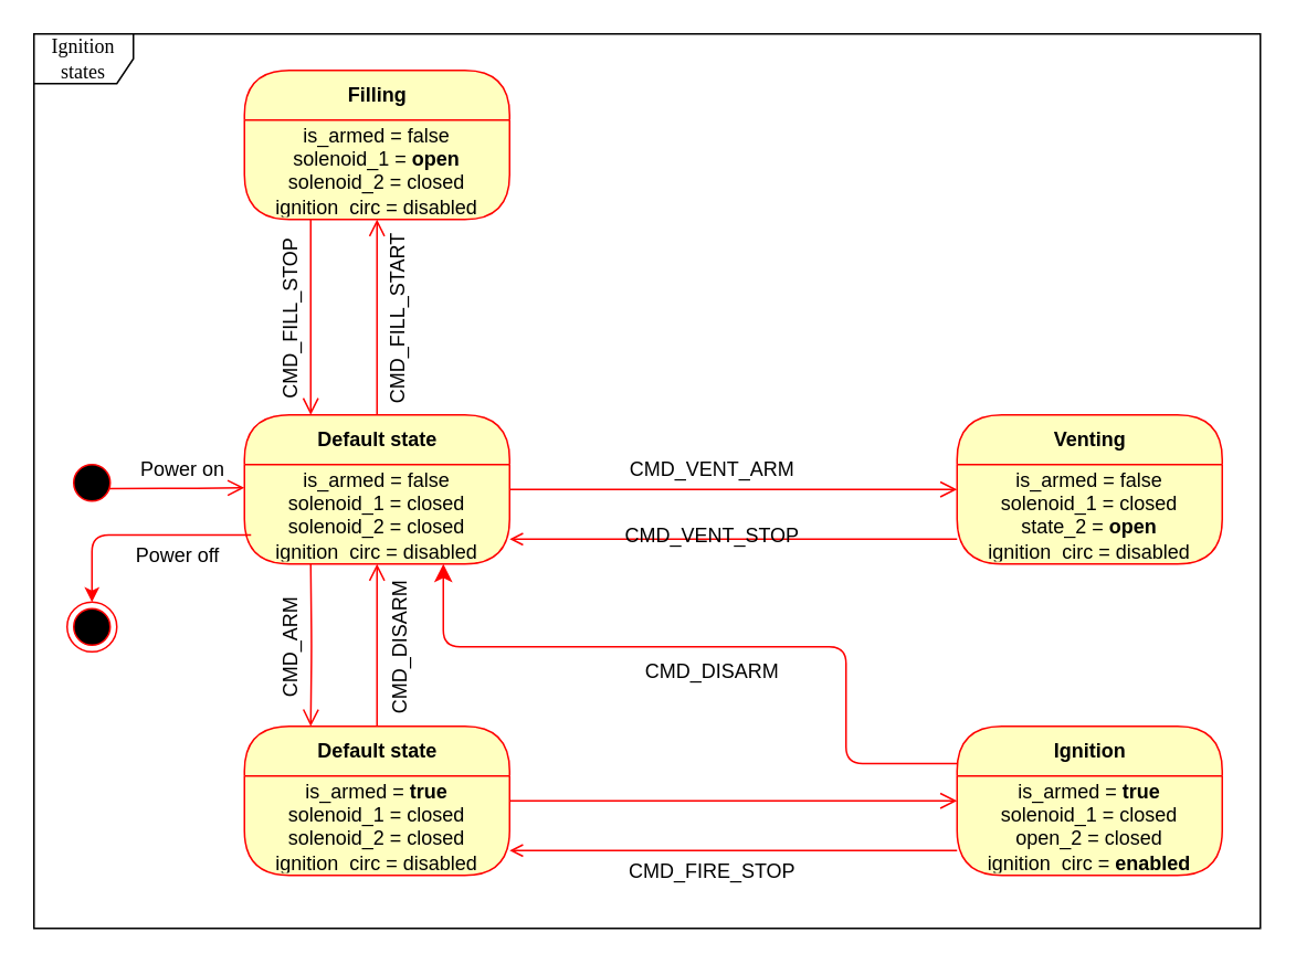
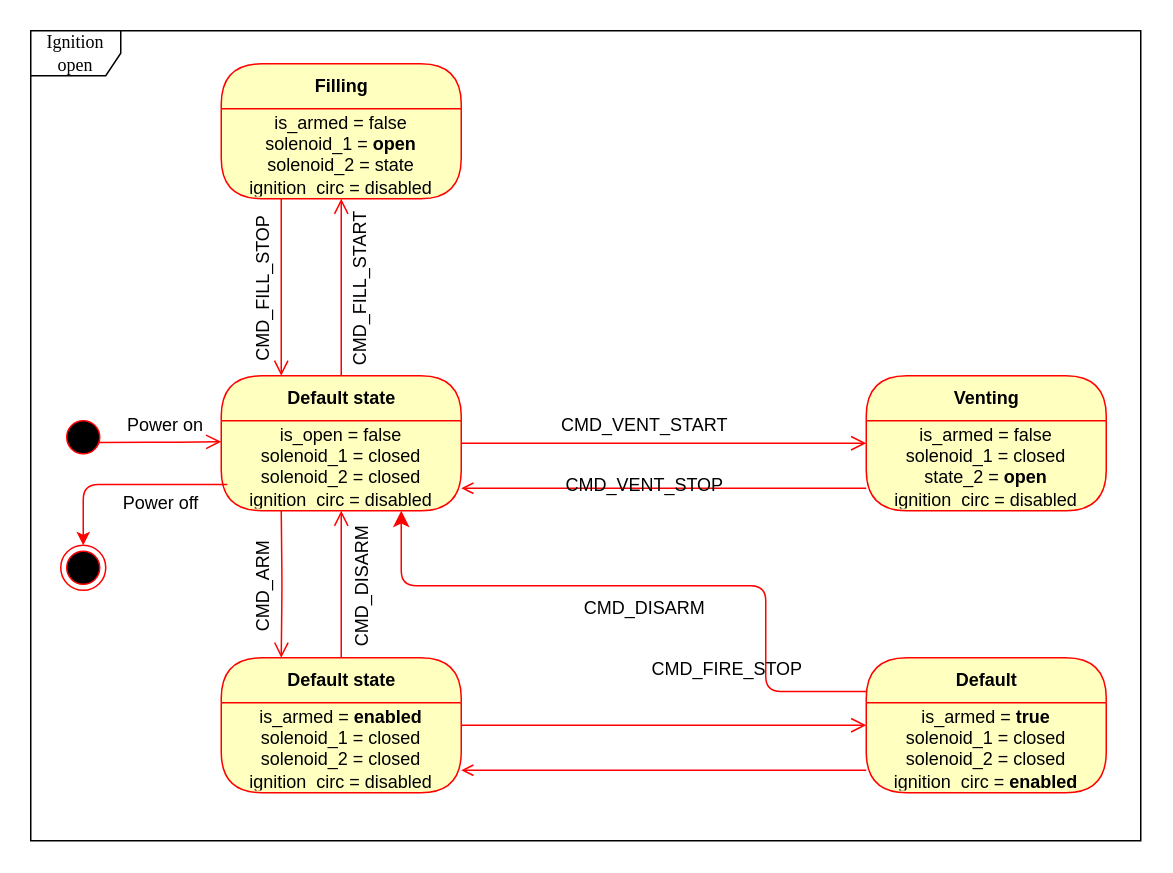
- <mxCell id="3" value="Ignition states" style="shape=umlFrame;whiteSpace=wrap;html=1;rounded=1;shadow=0;comic=0;labelBackgroundColor=none;strokeWidth=1;fontFamily=Verdana;fontSize=12;align=center;" parent="1" vertex="1"><mxGeometry x="20" y="20" width="740" height="540" as="geometry" /></mxCell>
+ <mxCell id="3" value="Ignition open" style="shape=umlFrame;whiteSpace=wrap;html=1;rounded=1;shadow=0;comic=0;labelBackgroundColor=none;strokeWidth=1;fontFamily=Verdana;fontSize=12;align=center;" parent="1" vertex="1"><mxGeometry x="20" y="20" width="740" height="540" as="geometry" /></mxCell>
- <mxCell id="18" value="&lt;blockquote style=&quot;margin: 0 0 0 40px ; border: none ; padding: 0px&quot;&gt;&lt;/blockquote&gt;is_armed = false&lt;br&gt;&lt;blockquote style=&quot;margin: 0 0 0 40px ; border: none ; padding: 0px&quot;&gt;&lt;/blockquote&gt;solenoid_1 = &lt;b&gt;open&lt;/b&gt;&lt;br&gt;solenoid_2 = closed&lt;br&gt;ignition_circ = disabled" style="text;html=1;strokeColor=none;fillColor=none;align=center;verticalAlign=middle;spacingLeft=4;spacingRight=4;whiteSpace=wrap;overflow=hidden;rotatable=0;fontColor=#000000;" parent="17" vertex="1"><mxGeometry y="30" width="160" height="60" as="geometry" /></mxCell>
+ <mxCell id="18" value="&lt;blockquote style=&quot;margin: 0 0 0 40px ; border: none ; padding: 0px&quot;&gt;&lt;/blockquote&gt;is_armed = false&lt;br&gt;&lt;blockquote style=&quot;margin: 0 0 0 40px ; border: none ; padding: 0px&quot;&gt;&lt;/blockquote&gt;solenoid_1 = &lt;b&gt;open&lt;/b&gt;&lt;br&gt;solenoid_2 = state&lt;br&gt;ignition_circ = disabled" style="text;html=1;strokeColor=none;fillColor=none;align=center;verticalAlign=middle;spacingLeft=4;spacingRight=4;whiteSpace=wrap;overflow=hidden;rotatable=0;fontColor=#000000;" parent="17" vertex="1"><mxGeometry y="30" width="160" height="60" as="geometry" /></mxCell>
- <mxCell id="11" value="CMD_VENT_ARM" style="text;align=center;fontStyle=0;verticalAlign=middle;spacingLeft=3;spacingRight=3;strokeColor=none;rotatable=0;points=[[0,0.5],[1,0.5]];portConstraint=eastwest;" parent="1" vertex="1"><mxGeometry x="389.5" y="269" width="80" height="26" as="geometry" /></mxCell>
+ <mxCell id="11" value="CMD_VENT_START" style="text;align=center;fontStyle=0;verticalAlign=middle;spacingLeft=3;spacingRight=3;strokeColor=none;rotatable=0;points=[[0,0.5],[1,0.5]];portConstraint=eastwest;" parent="1" vertex="1"><mxGeometry x="389.5" y="269" width="80" height="26" as="geometry" /></mxCell>
- <mxCell id="7" value="&lt;blockquote style=&quot;margin: 0 0 0 40px ; border: none ; padding: 0px&quot;&gt;&lt;/blockquote&gt;&lt;span&gt;is_armed = false&lt;/span&gt;&lt;br&gt;&lt;blockquote style=&quot;margin: 0 0 0 40px ; border: none ; padding: 0px&quot;&gt;&lt;/blockquote&gt;&lt;span&gt;solenoid_1 = closed&lt;/span&gt;&lt;br&gt;solenoid_2 = closed&lt;br&gt;ignition_circ = disabled" style="text;html=1;strokeColor=none;fillColor=none;align=center;verticalAlign=middle;spacingLeft=4;spacingRight=4;whiteSpace=wrap;overflow=hidden;rotatable=0;fontColor=#000000;" parent="6" vertex="1"><mxGeometry y="30" width="160" height="60" as="geometry" /></mxCell>
+ <mxCell id="7" value="&lt;blockquote style=&quot;margin: 0 0 0 40px ; border: none ; padding: 0px&quot;&gt;&lt;/blockquote&gt;&lt;span&gt;is_open = false&lt;/span&gt;&lt;br&gt;&lt;blockquote style=&quot;margin: 0 0 0 40px ; border: none ; padding: 0px&quot;&gt;&lt;/blockquote&gt;&lt;span&gt;solenoid_1 = closed&lt;/span&gt;&lt;br&gt;solenoid_2 = closed&lt;br&gt;ignition_circ = disabled" style="text;html=1;strokeColor=none;fillColor=none;align=center;verticalAlign=middle;spacingLeft=4;spacingRight=4;whiteSpace=wrap;overflow=hidden;rotatable=0;fontColor=#000000;" parent="6" vertex="1"><mxGeometry y="30" width="160" height="60" as="geometry" /></mxCell>
- <mxCell id="27" value="Ignition" style="swimlane;html=1;fontStyle=1;align=center;verticalAlign=middle;childLayout=stackLayout;horizontal=1;startSize=30;horizontalStack=0;resizeParent=0;resizeLast=1;container=0;fontColor=#000000;collapsible=0;rounded=1;arcSize=30;strokeColor=#ff0000;fillColor=#ffffc0;swimlaneFillColor=#ffffc0;" parent="1" vertex="1"><mxGeometry x="577" y="438" width="160" height="90" as="geometry" /></mxCell>
+ <mxCell id="27" value="Default" style="swimlane;html=1;fontStyle=1;align=center;verticalAlign=middle;childLayout=stackLayout;horizontal=1;startSize=30;horizontalStack=0;resizeParent=0;resizeLast=1;container=0;fontColor=#000000;collapsible=0;rounded=1;arcSize=30;strokeColor=#ff0000;fillColor=#ffffc0;swimlaneFillColor=#ffffc0;" parent="1" vertex="1"><mxGeometry x="577" y="438" width="160" height="90" as="geometry" /></mxCell>
- <mxCell id="16" value="&lt;blockquote style=&quot;margin: 0 0 0 40px ; border: none ; padding: 0px&quot;&gt;&lt;/blockquote&gt;is_armed = &lt;b&gt;true&lt;/b&gt;&lt;br&gt;&lt;blockquote style=&quot;margin: 0 0 0 40px ; border: none ; padding: 0px&quot;&gt;&lt;/blockquote&gt;solenoid_1 = closed&lt;br&gt;solenoid_2 = closed&lt;br&gt;ignition_circ = disabled" style="text;html=1;strokeColor=none;fillColor=none;align=center;verticalAlign=middle;spacingLeft=4;spacingRight=4;whiteSpace=wrap;overflow=hidden;rotatable=0;fontColor=#000000;" parent="15" vertex="1"><mxGeometry y="30" width="160" height="60" as="geometry" /></mxCell>
+ <mxCell id="16" value="&lt;blockquote style=&quot;margin: 0 0 0 40px ; border: none ; padding: 0px&quot;&gt;&lt;/blockquote&gt;is_armed = &lt;b&gt;enabled&lt;/b&gt;&lt;br&gt;&lt;blockquote style=&quot;margin: 0 0 0 40px ; border: none ; padding: 0px&quot;&gt;&lt;/blockquote&gt;solenoid_1 = closed&lt;br&gt;solenoid_2 = closed&lt;br&gt;ignition_circ = disabled" style="text;html=1;strokeColor=none;fillColor=none;align=center;verticalAlign=middle;spacingLeft=4;spacingRight=4;whiteSpace=wrap;overflow=hidden;rotatable=0;fontColor=#000000;" parent="15" vertex="1"><mxGeometry y="30" width="160" height="60" as="geometry" /></mxCell>
- <mxCell id="28" value="&lt;blockquote style=&quot;margin: 0 0 0 40px ; border: none ; padding: 0px&quot;&gt;&lt;/blockquote&gt;is_armed = &lt;b&gt;true&lt;/b&gt;&lt;br&gt;&lt;blockquote style=&quot;margin: 0 0 0 40px ; border: none ; padding: 0px&quot;&gt;&lt;/blockquote&gt;solenoid_1 = closed&lt;br&gt;open_2 = closed&lt;br&gt;ignition_circ = &lt;b&gt;enabled&lt;/b&gt;" style="text;html=1;strokeColor=none;fillColor=none;align=center;verticalAlign=middle;spacingLeft=4;spacingRight=4;whiteSpace=wrap;overflow=hidden;rotatable=0;fontColor=#000000;" parent="27" vertex="1"><mxGeometry y="30" width="160" height="60" as="geometry" /></mxCell>
+ <mxCell id="28" value="&lt;blockquote style=&quot;margin: 0 0 0 40px ; border: none ; padding: 0px&quot;&gt;&lt;/blockquote&gt;is_armed = &lt;b&gt;true&lt;/b&gt;&lt;br&gt;&lt;blockquote style=&quot;margin: 0 0 0 40px ; border: none ; padding: 0px&quot;&gt;&lt;/blockquote&gt;solenoid_1 = closed&lt;br&gt;solenoid_2 = closed&lt;br&gt;ignition_circ = &lt;b&gt;enabled&lt;/b&gt;" style="text;html=1;strokeColor=none;fillColor=none;align=center;verticalAlign=middle;spacingLeft=4;spacingRight=4;whiteSpace=wrap;overflow=hidden;rotatable=0;fontColor=#000000;" parent="27" vertex="1"><mxGeometry y="30" width="160" height="60" as="geometry" /></mxCell>
- <mxCell id="31" value="CMD_FIRE_STOP" style="text;align=center;fontStyle=0;verticalAlign=middle;spacingLeft=3;spacingRight=3;strokeColor=none;rotatable=0;points=[[0,0.5],[1,0.5]];portConstraint=eastwest;" parent="1" vertex="1"><mxGeometry x="389.5" y="512" width="80" height="26" as="geometry" /></mxCell>
+ <mxCell id="31" value="CMD_FIRE_STOP" style="text;align=center;fontStyle=0;verticalAlign=middle;spacingLeft=3;spacingRight=3;strokeColor=none;rotatable=0;points=[[0,0.5],[1,0.5]];portConstraint=eastwest;" parent="1" vertex="1"><mxGeometry x="444.5" y="432" width="80" height="26" as="geometry" /></mxCell>
